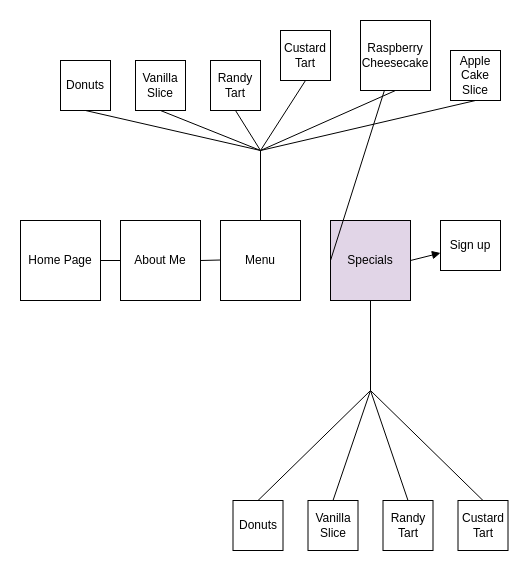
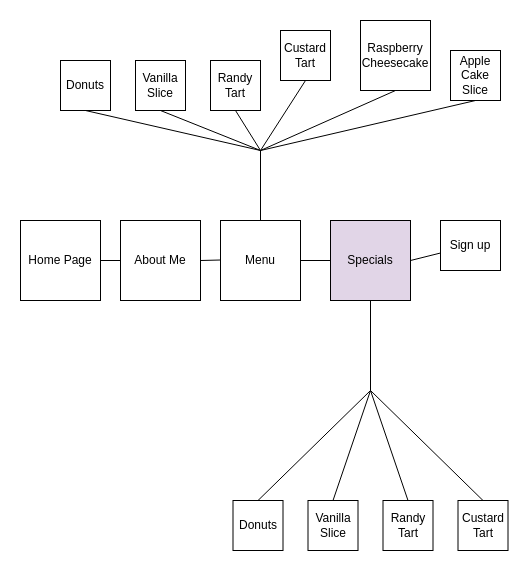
- <mxCell id="9" value="" style="endArrow=none;html=1;exitX=0;exitY=0.5;exitDx=0;exitDy=0;" edge="1" parent="1" source="5" target="19"><mxGeometry width="50" height="50" relative="1" as="geometry"><mxPoint x="110" y="280" as="sourcePoint" /><mxPoint x="140" y="280" as="targetPoint" /></mxGeometry></mxCell>
+ <mxCell id="9" value="" style="endArrow=none;html=1;entryX=1;entryY=0.5;entryDx=0;entryDy=0;exitX=0;exitY=0.5;exitDx=0;exitDy=0;" edge="1" parent="1" source="5" target="4"><mxGeometry width="50" height="50" relative="1" as="geometry"><mxPoint x="110" y="280" as="sourcePoint" /><mxPoint x="140" y="280" as="targetPoint" /></mxGeometry></mxCell>
- <mxCell id="10" value="" style="endArrow=block;html=1;exitX=1;exitY=0.5;exitDx=0;exitDy=0;" edge="1" parent="1" source="5" target="6"><mxGeometry width="50" height="50" relative="1" as="geometry"><mxPoint x="410" y="262" as="sourcePoint" /><mxPoint x="150" y="290" as="targetPoint" /></mxGeometry></mxCell>
+ <mxCell id="10" value="" style="endArrow=none;html=1;exitX=1;exitY=0.5;exitDx=0;exitDy=0;" edge="1" parent="1" source="5" target="6"><mxGeometry width="50" height="50" relative="1" as="geometry"><mxPoint x="410" y="262" as="sourcePoint" /><mxPoint x="150" y="290" as="targetPoint" /></mxGeometry></mxCell>
